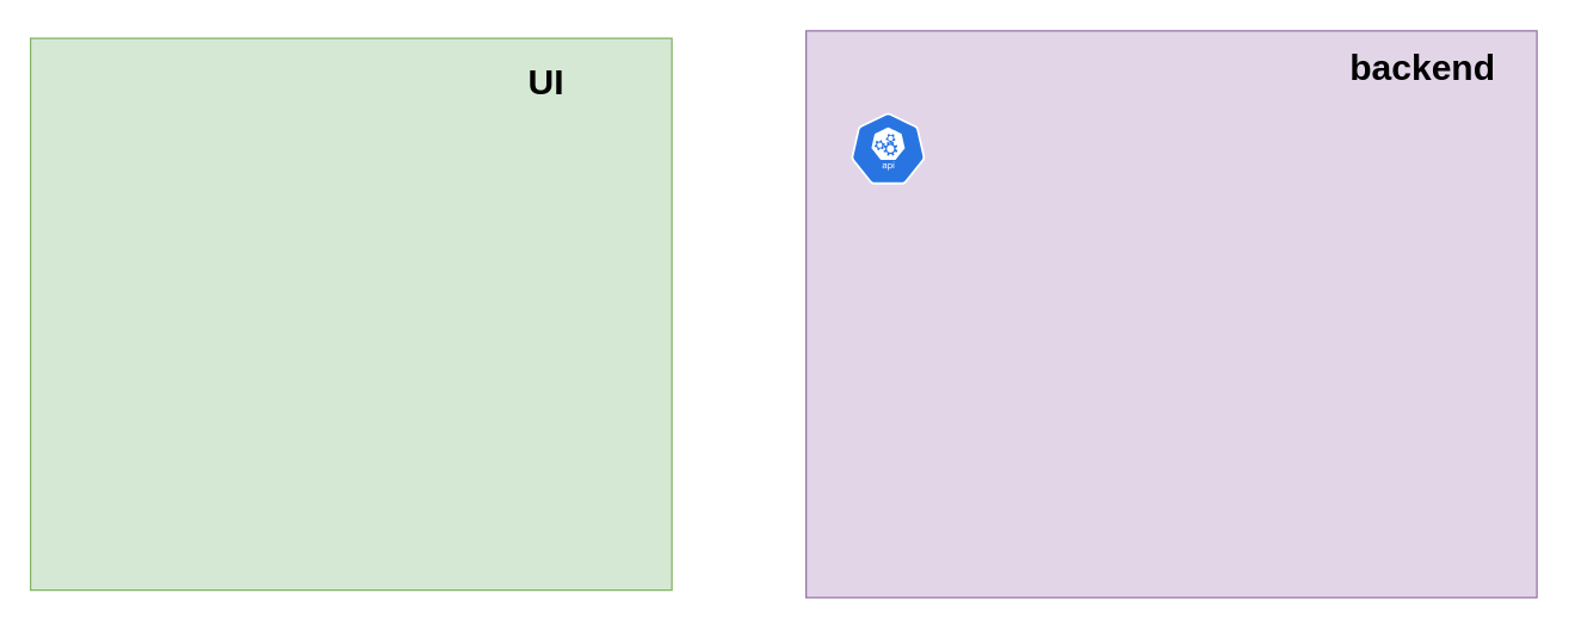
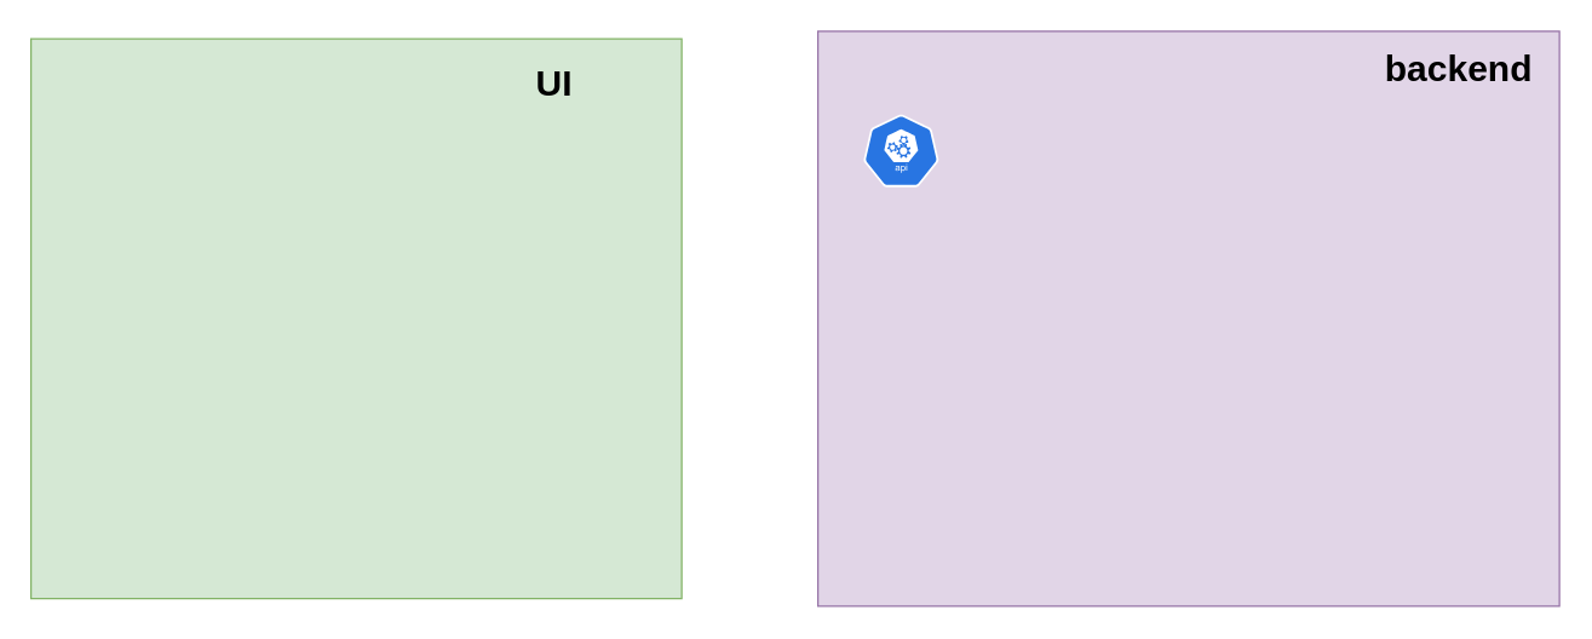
- <mxCell id="6" value="&lt;h1&gt;backend&lt;/h1&gt;" style="text;html=1;strokeColor=none;fillColor=none;spacing=5;spacingTop=-20;whiteSpace=wrap;overflow=hidden;rounded=0;" vertex="1" parent="1"><mxGeometry x="900" y="25" width="110" height="40" as="geometry" /></mxCell>
+ <mxCell id="6" value="&lt;h1&gt;backend&lt;/h1&gt;" style="text;html=1;strokeColor=none;fillColor=none;spacing=5;spacingTop=-20;whiteSpace=wrap;overflow=hidden;rounded=0;" vertex="1" parent="1"><mxGeometry x="910" y="25" width="110" height="40" as="geometry" /></mxCell>
